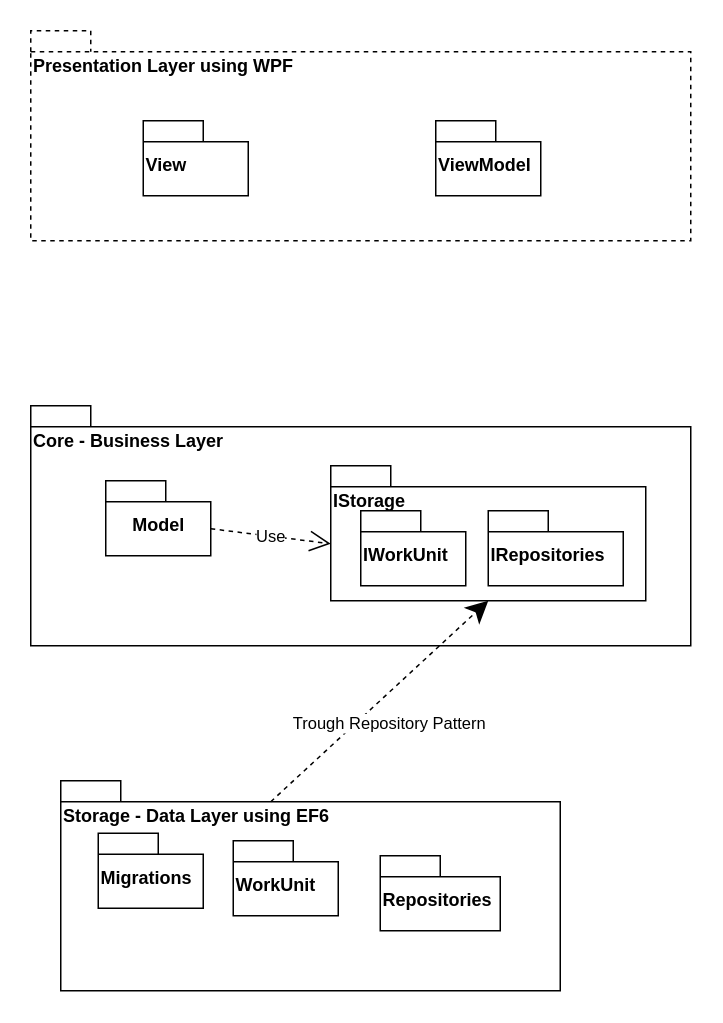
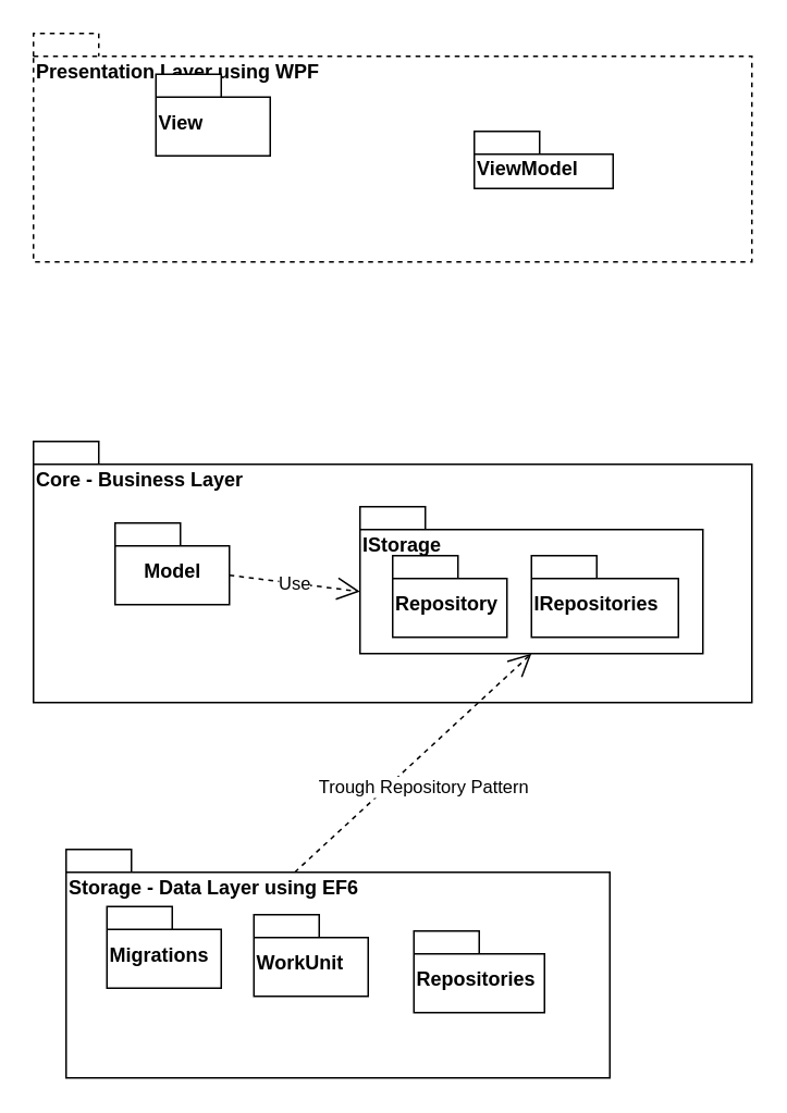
- <mxCell id="10" value="View" style="shape=folder;fontStyle=1;spacingTop=10;tabWidth=40;tabHeight=14;tabPosition=left;html=1;align=left;" vertex="1" parent="1"><mxGeometry x="95" y="80" width="70" height="50" as="geometry" /></mxCell>
+ <mxCell id="10" value="View" style="shape=folder;fontStyle=1;spacingTop=10;tabWidth=40;tabHeight=14;tabPosition=left;html=1;align=left;" vertex="1" parent="1"><mxGeometry x="95" y="45" width="70" height="50" as="geometry" /></mxCell>
- <mxCell id="11" value="ViewModel" style="shape=folder;fontStyle=1;spacingTop=10;tabWidth=40;tabHeight=14;tabPosition=left;html=1;align=left;" vertex="1" parent="1"><mxGeometry x="290" y="80" width="70" height="50" as="geometry" /></mxCell>
+ <mxCell id="11" value="ViewModel" style="shape=folder;fontStyle=1;spacingTop=10;tabWidth=40;tabHeight=14;tabPosition=left;html=1;align=left;" vertex="1" parent="1"><mxGeometry x="290" y="80" width="85" height="35" as="geometry" /></mxCell>
- <mxCell id="14" value="IWorkUnit" style="shape=folder;fontStyle=1;spacingTop=10;tabWidth=40;tabHeight=14;tabPosition=left;html=1;align=left;" vertex="1" parent="1"><mxGeometry x="240" y="340" width="70" height="50" as="geometry" /></mxCell>
+ <mxCell id="14" value="Repository" style="shape=folder;fontStyle=1;spacingTop=10;tabWidth=40;tabHeight=14;tabPosition=left;html=1;align=left;" vertex="1" parent="1"><mxGeometry x="240" y="340" width="70" height="50" as="geometry" /></mxCell>
- <mxCell id="12" value="Trough Repository Pattern" style="endArrow=classic;endSize=12;dashed=1;html=1;exitX=0;exitY=0;exitDx=140;exitDy=14;exitPerimeter=0;entryX=0.5;entryY=1;entryDx=0;entryDy=0;entryPerimeter=0;" edge="1" parent="1" source="6" target="4"><mxGeometry x="-0.057" y="-16" width="160" relative="1" as="geometry"><mxPoint x="260" y="460" as="sourcePoint" /><mxPoint x="420" y="460" as="targetPoint" /><mxPoint y="-1" as="offset" /></mxGeometry></mxCell>
+ <mxCell id="12" value="Trough Repository Pattern" style="endArrow=open;endSize=12;dashed=1;html=1;exitX=0;exitY=0;exitDx=140;exitDy=14;exitPerimeter=0;entryX=0.5;entryY=1;entryDx=0;entryDy=0;entryPerimeter=0;" edge="1" parent="1" source="6" target="4"><mxGeometry x="-0.057" y="-16" width="160" relative="1" as="geometry"><mxPoint x="260" y="460" as="sourcePoint" /><mxPoint x="420" y="460" as="targetPoint" /><mxPoint y="-1" as="offset" /></mxGeometry></mxCell>
